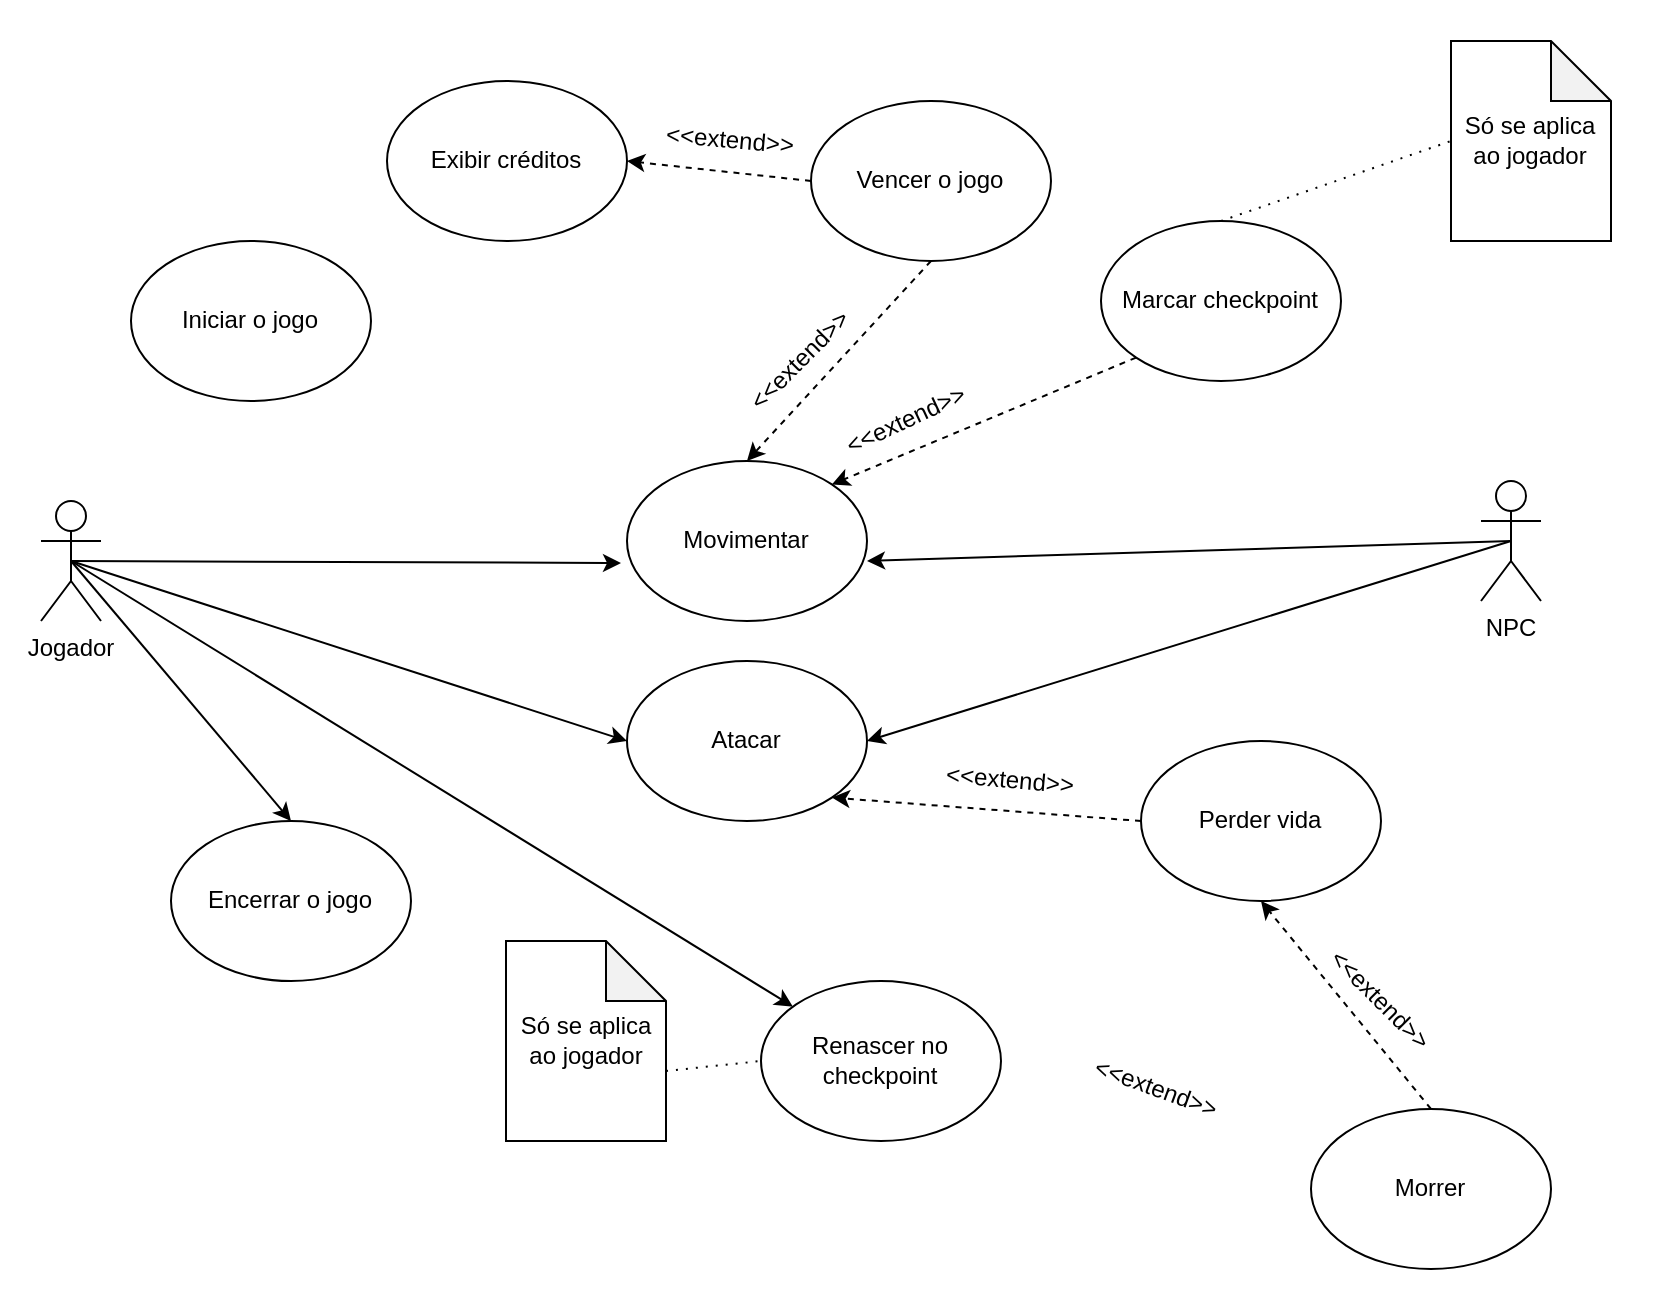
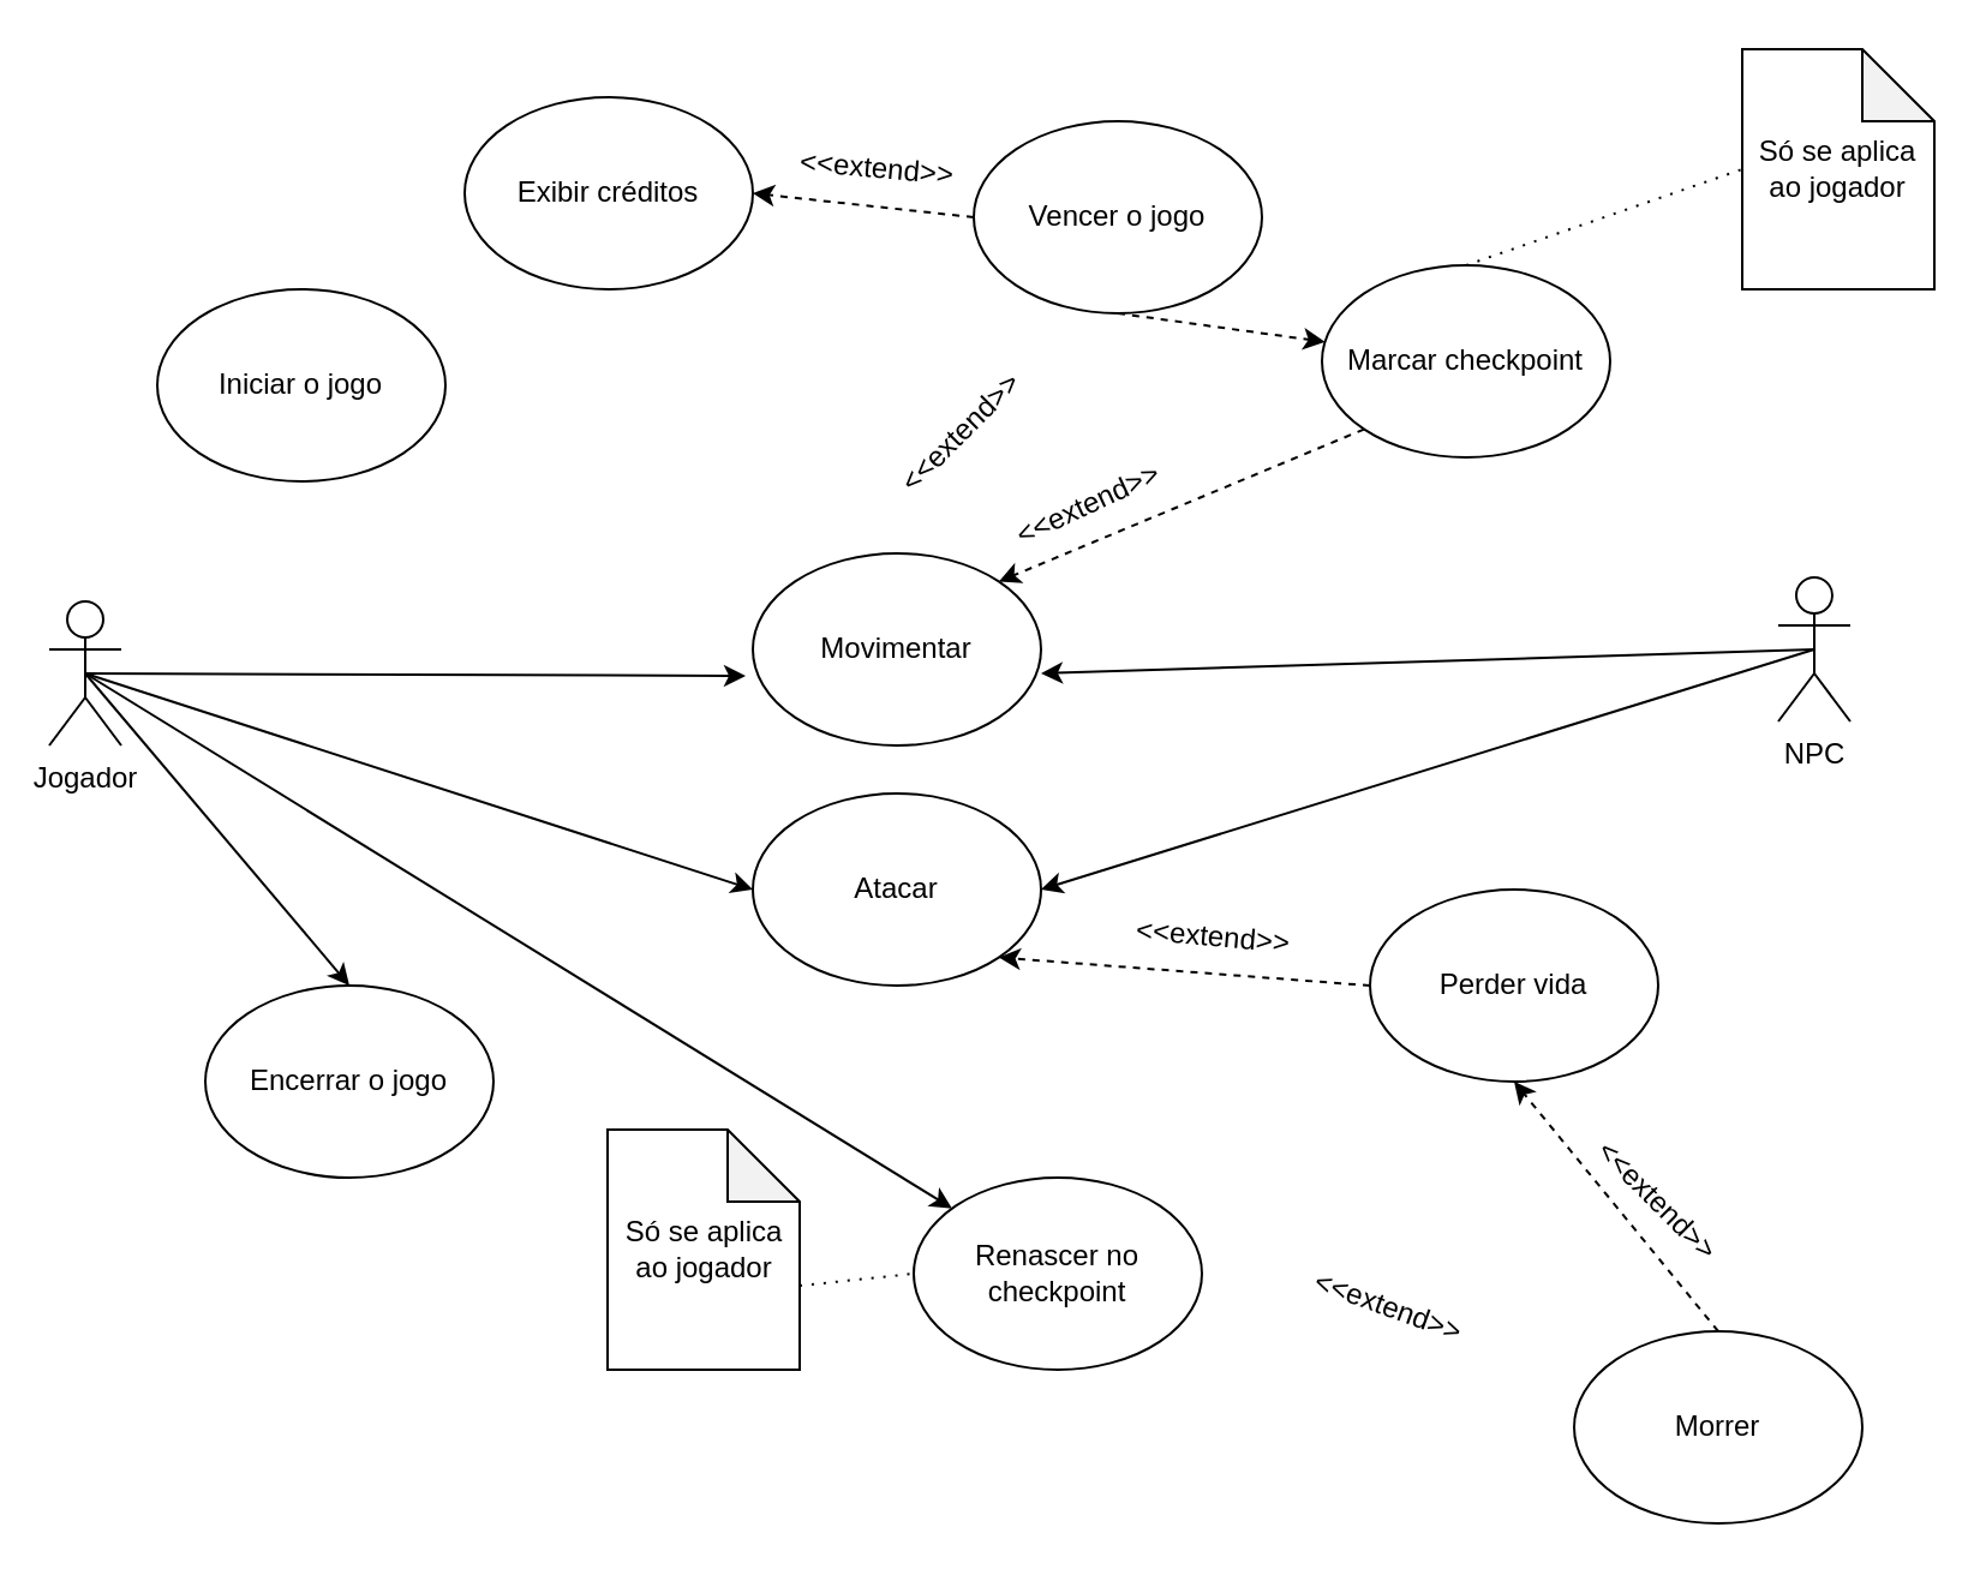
- <mxCell id="24" value="" style="endArrow=classic;dashed=1;html=1;entryX=0.5;entryY=0;entryDx=0;entryDy=0;exitX=0.5;exitY=1;exitDx=0;exitDy=0;startArrow=none;startFill=0;endFill=1;" parent="1" source="23" target="7" edge="1"><mxGeometry width="50" height="50" relative="1" as="geometry"><mxPoint x="465.074" y="148.284" as="sourcePoint" /><mxPoint x="312.926" y="211.716" as="targetPoint" /></mxGeometry></mxCell>
+ <mxCell id="24" value="" style="endArrow=classic;dashed=1;html=1;exitX=0.5;exitY=1;exitDx=0;exitDy=0;startArrow=none;startFill=0;endFill=1;" parent="1" source="23" target="19" edge="1"><mxGeometry width="50" height="50" relative="1" as="geometry"><mxPoint x="465.074" y="148.284" as="sourcePoint" /><mxPoint x="312.926" y="211.716" as="targetPoint" /></mxGeometry></mxCell>
